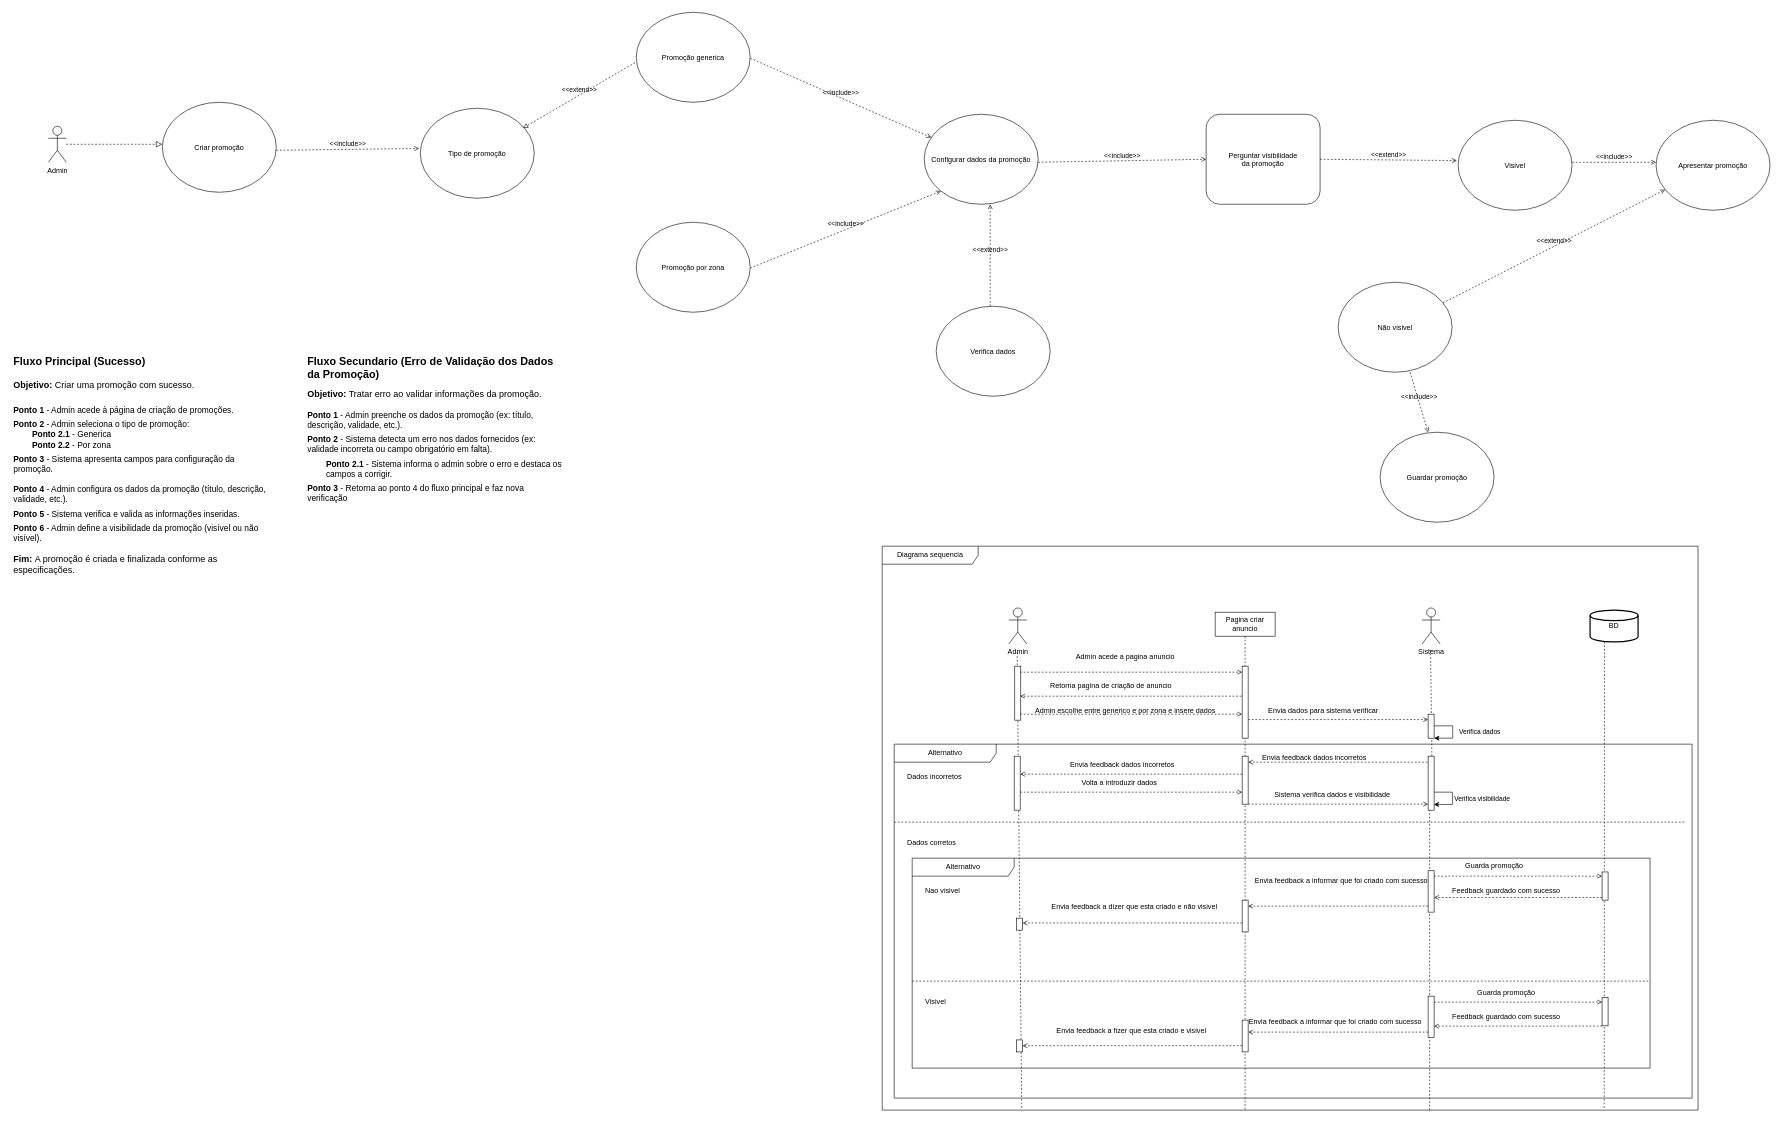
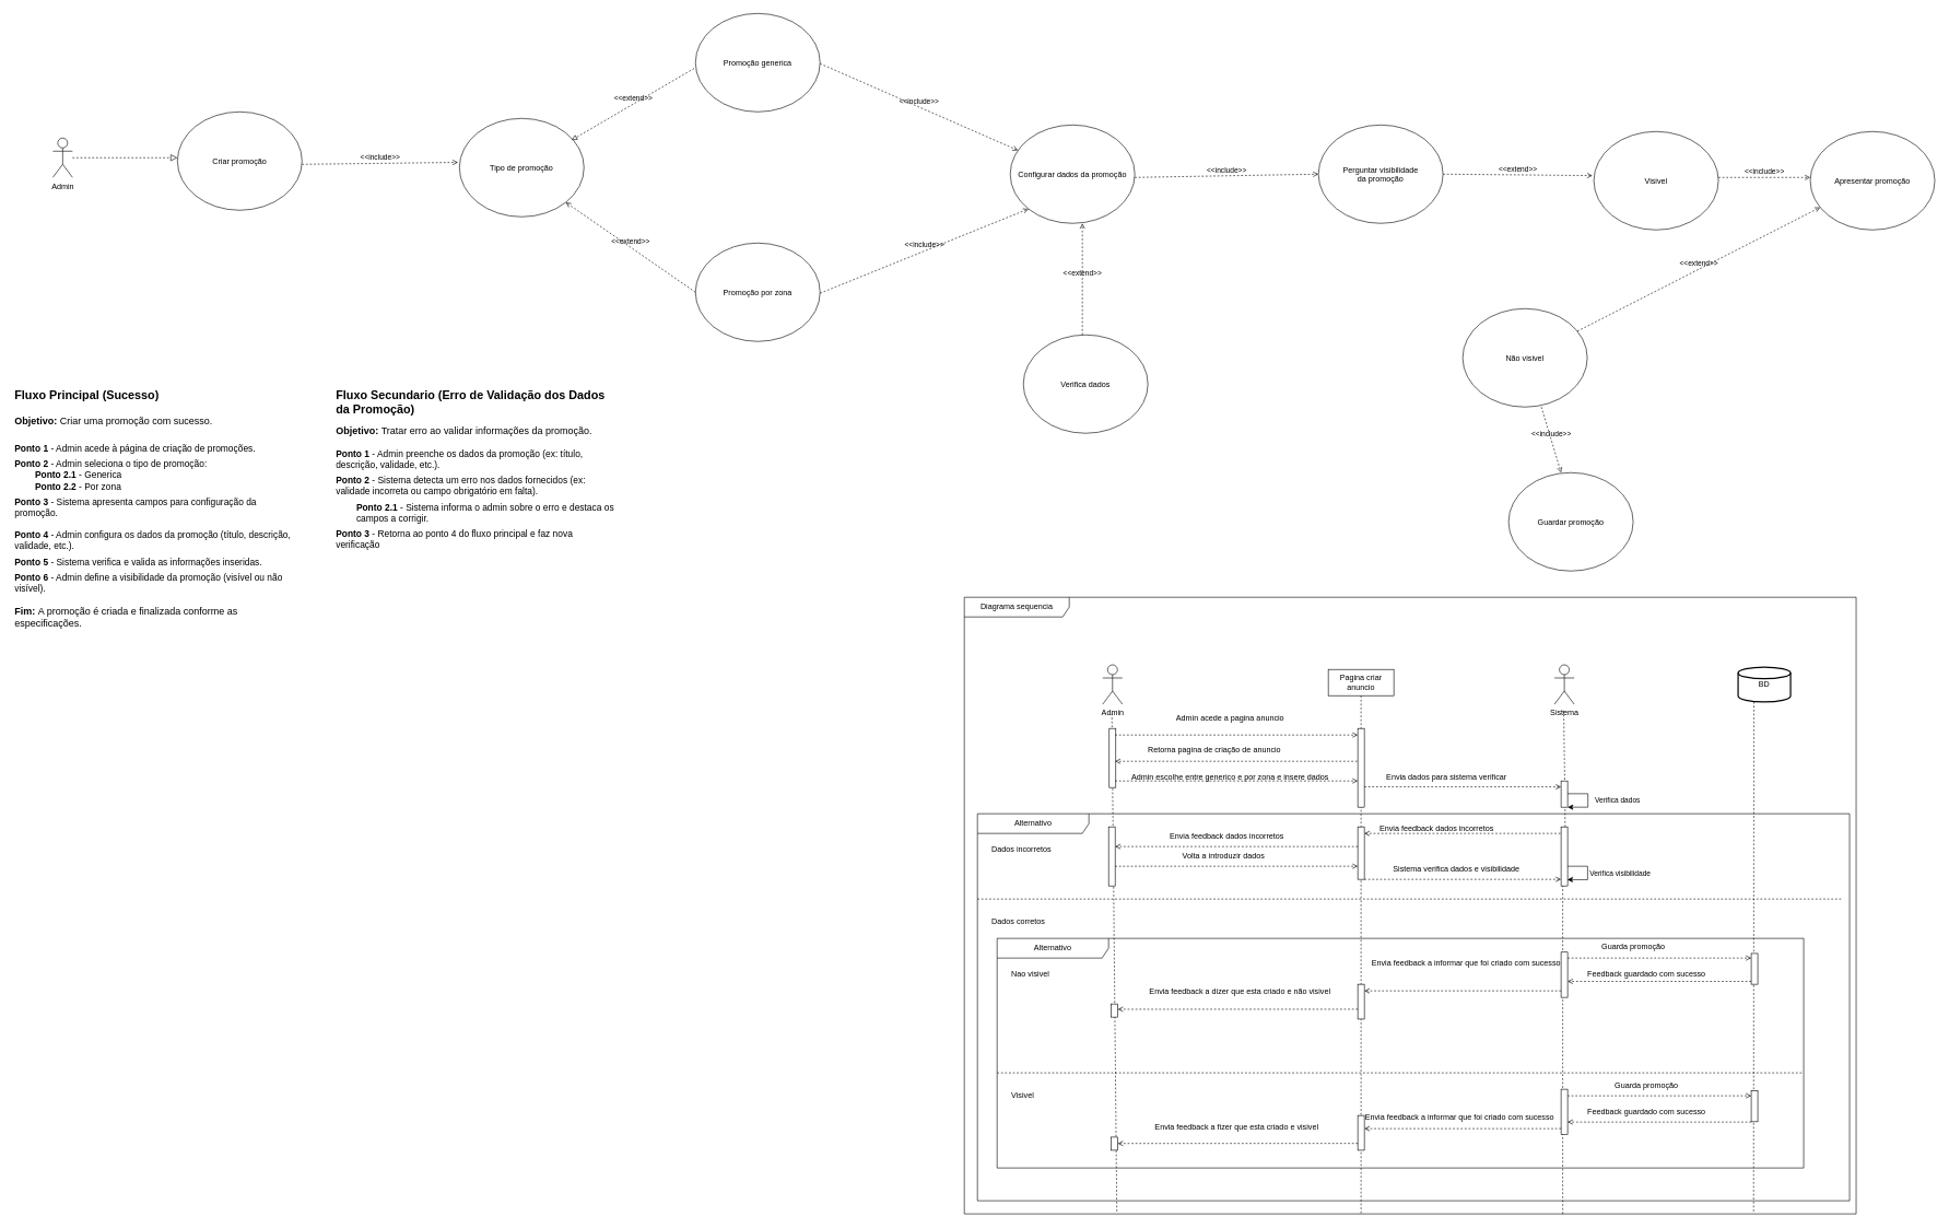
- <mxCell id="13" value="Perguntar visibilidade&#10;da promoção" style="rounded=1;" parent="1" vertex="1"><mxGeometry x="2010" y="190" width="190" height="150" as="geometry" /></mxCell>
+ <mxCell id="13" value="Perguntar visibilidade&#10;da promoção" style="ellipse;" parent="1" vertex="1"><mxGeometry x="2010" y="190" width="190" height="150" as="geometry" /></mxCell>
+ <mxCell id="11" value="&amp;lt;&amp;lt;extend&amp;gt;&amp;gt;" style="html=1;verticalAlign=bottom;labelBackgroundColor=none;endArrow=open;endFill=0;dashed=1;rounded=0;entryX=1;entryY=1;entryDx=0;entryDy=0;exitX=0;exitY=0.5;exitDx=0;exitDy=0;" parent="1" source="10" target="7" edge="1"><mxGeometry width="160" relative="1" as="geometry"><mxPoint x="850" y="368.1" as="sourcePoint" /><mxPoint x="1027.98" y="520" as="targetPoint" /></mxGeometry></mxCell>
